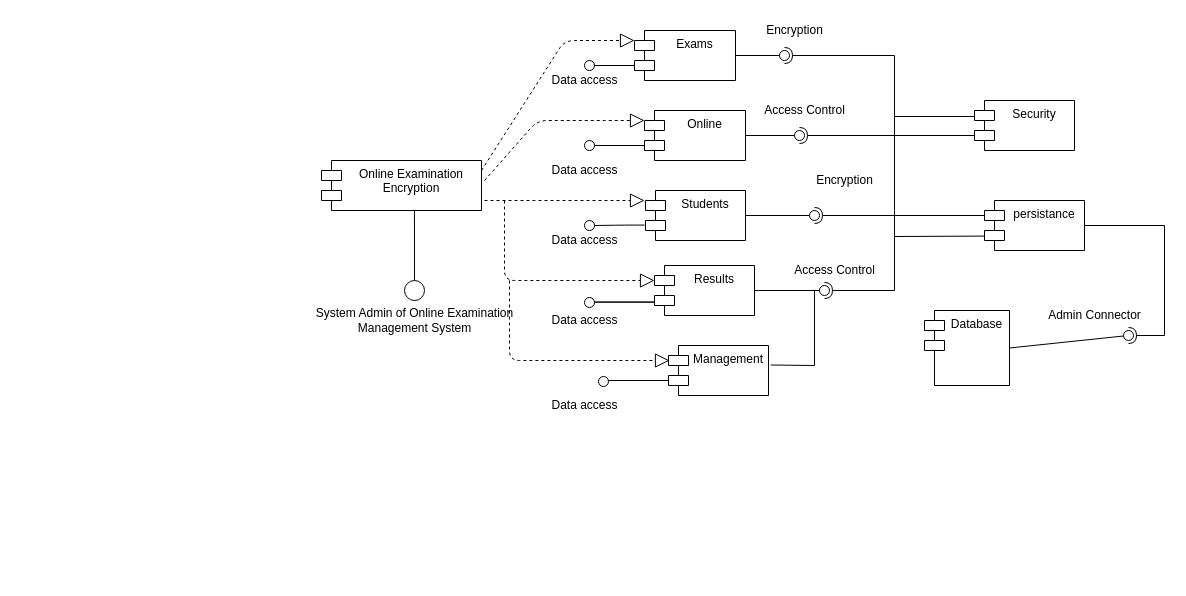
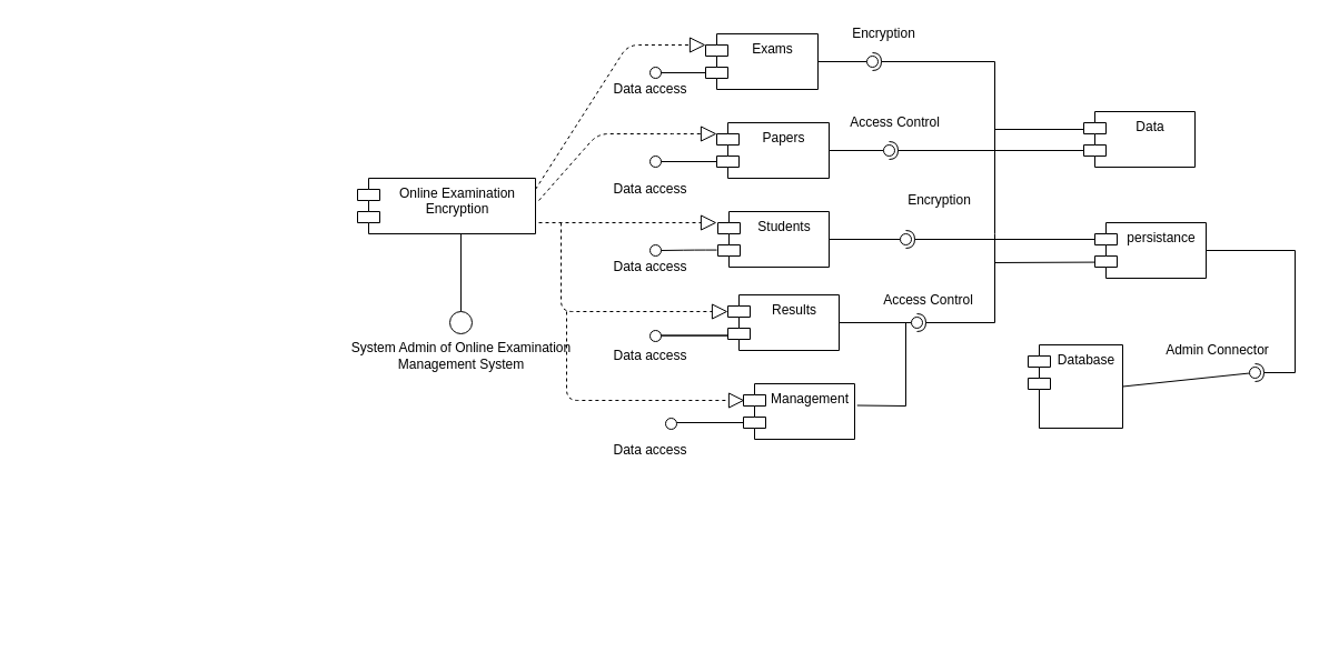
- <mxCell id="59" value="Security" style="shape=module;align=left;spacingLeft=20;align=center;verticalAlign=top;" vertex="1" parent="1"><mxGeometry x="974" y="100" width="100" height="50" as="geometry" /></mxCell>
+ <mxCell id="59" value="Data" style="shape=module;align=left;spacingLeft=20;align=center;verticalAlign=top;" vertex="1" parent="1"><mxGeometry x="974" y="100" width="100" height="50" as="geometry" /></mxCell>
- <mxCell id="19" value="Online" style="shape=module;align=left;spacingLeft=20;align=center;verticalAlign=top;" vertex="1" parent="1"><mxGeometry x="644" y="110" width="101" height="50" as="geometry" /></mxCell>
+ <mxCell id="19" value="Papers" style="shape=module;align=left;spacingLeft=20;align=center;verticalAlign=top;" vertex="1" parent="1"><mxGeometry x="644" y="110" width="101" height="50" as="geometry" /></mxCell>
